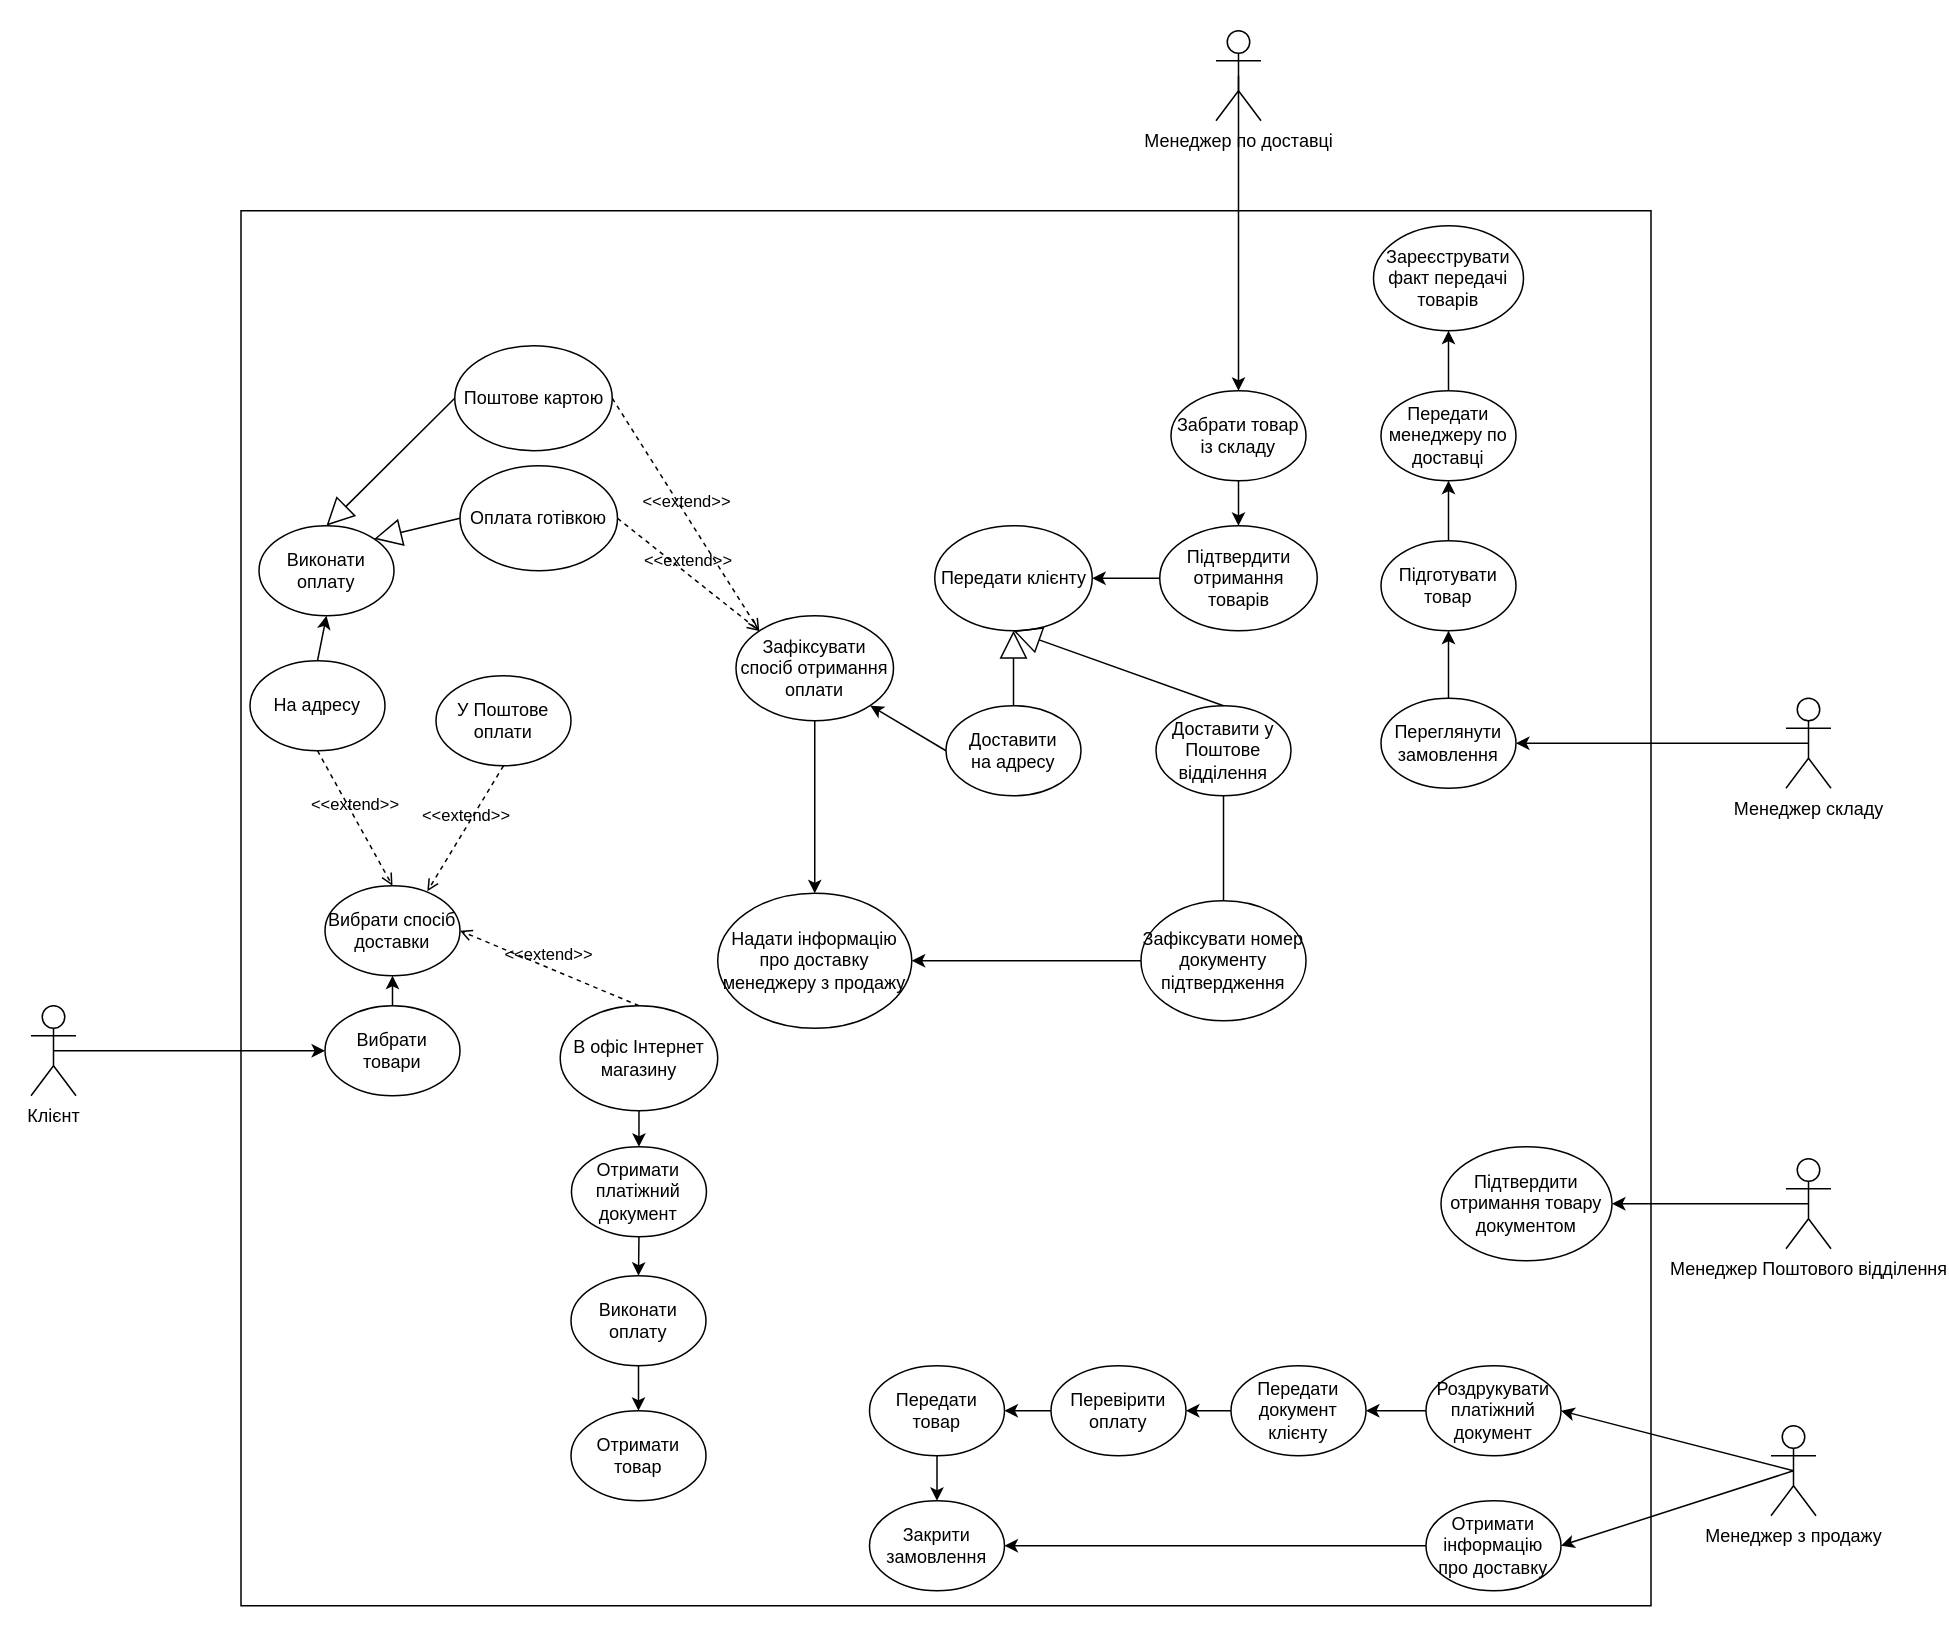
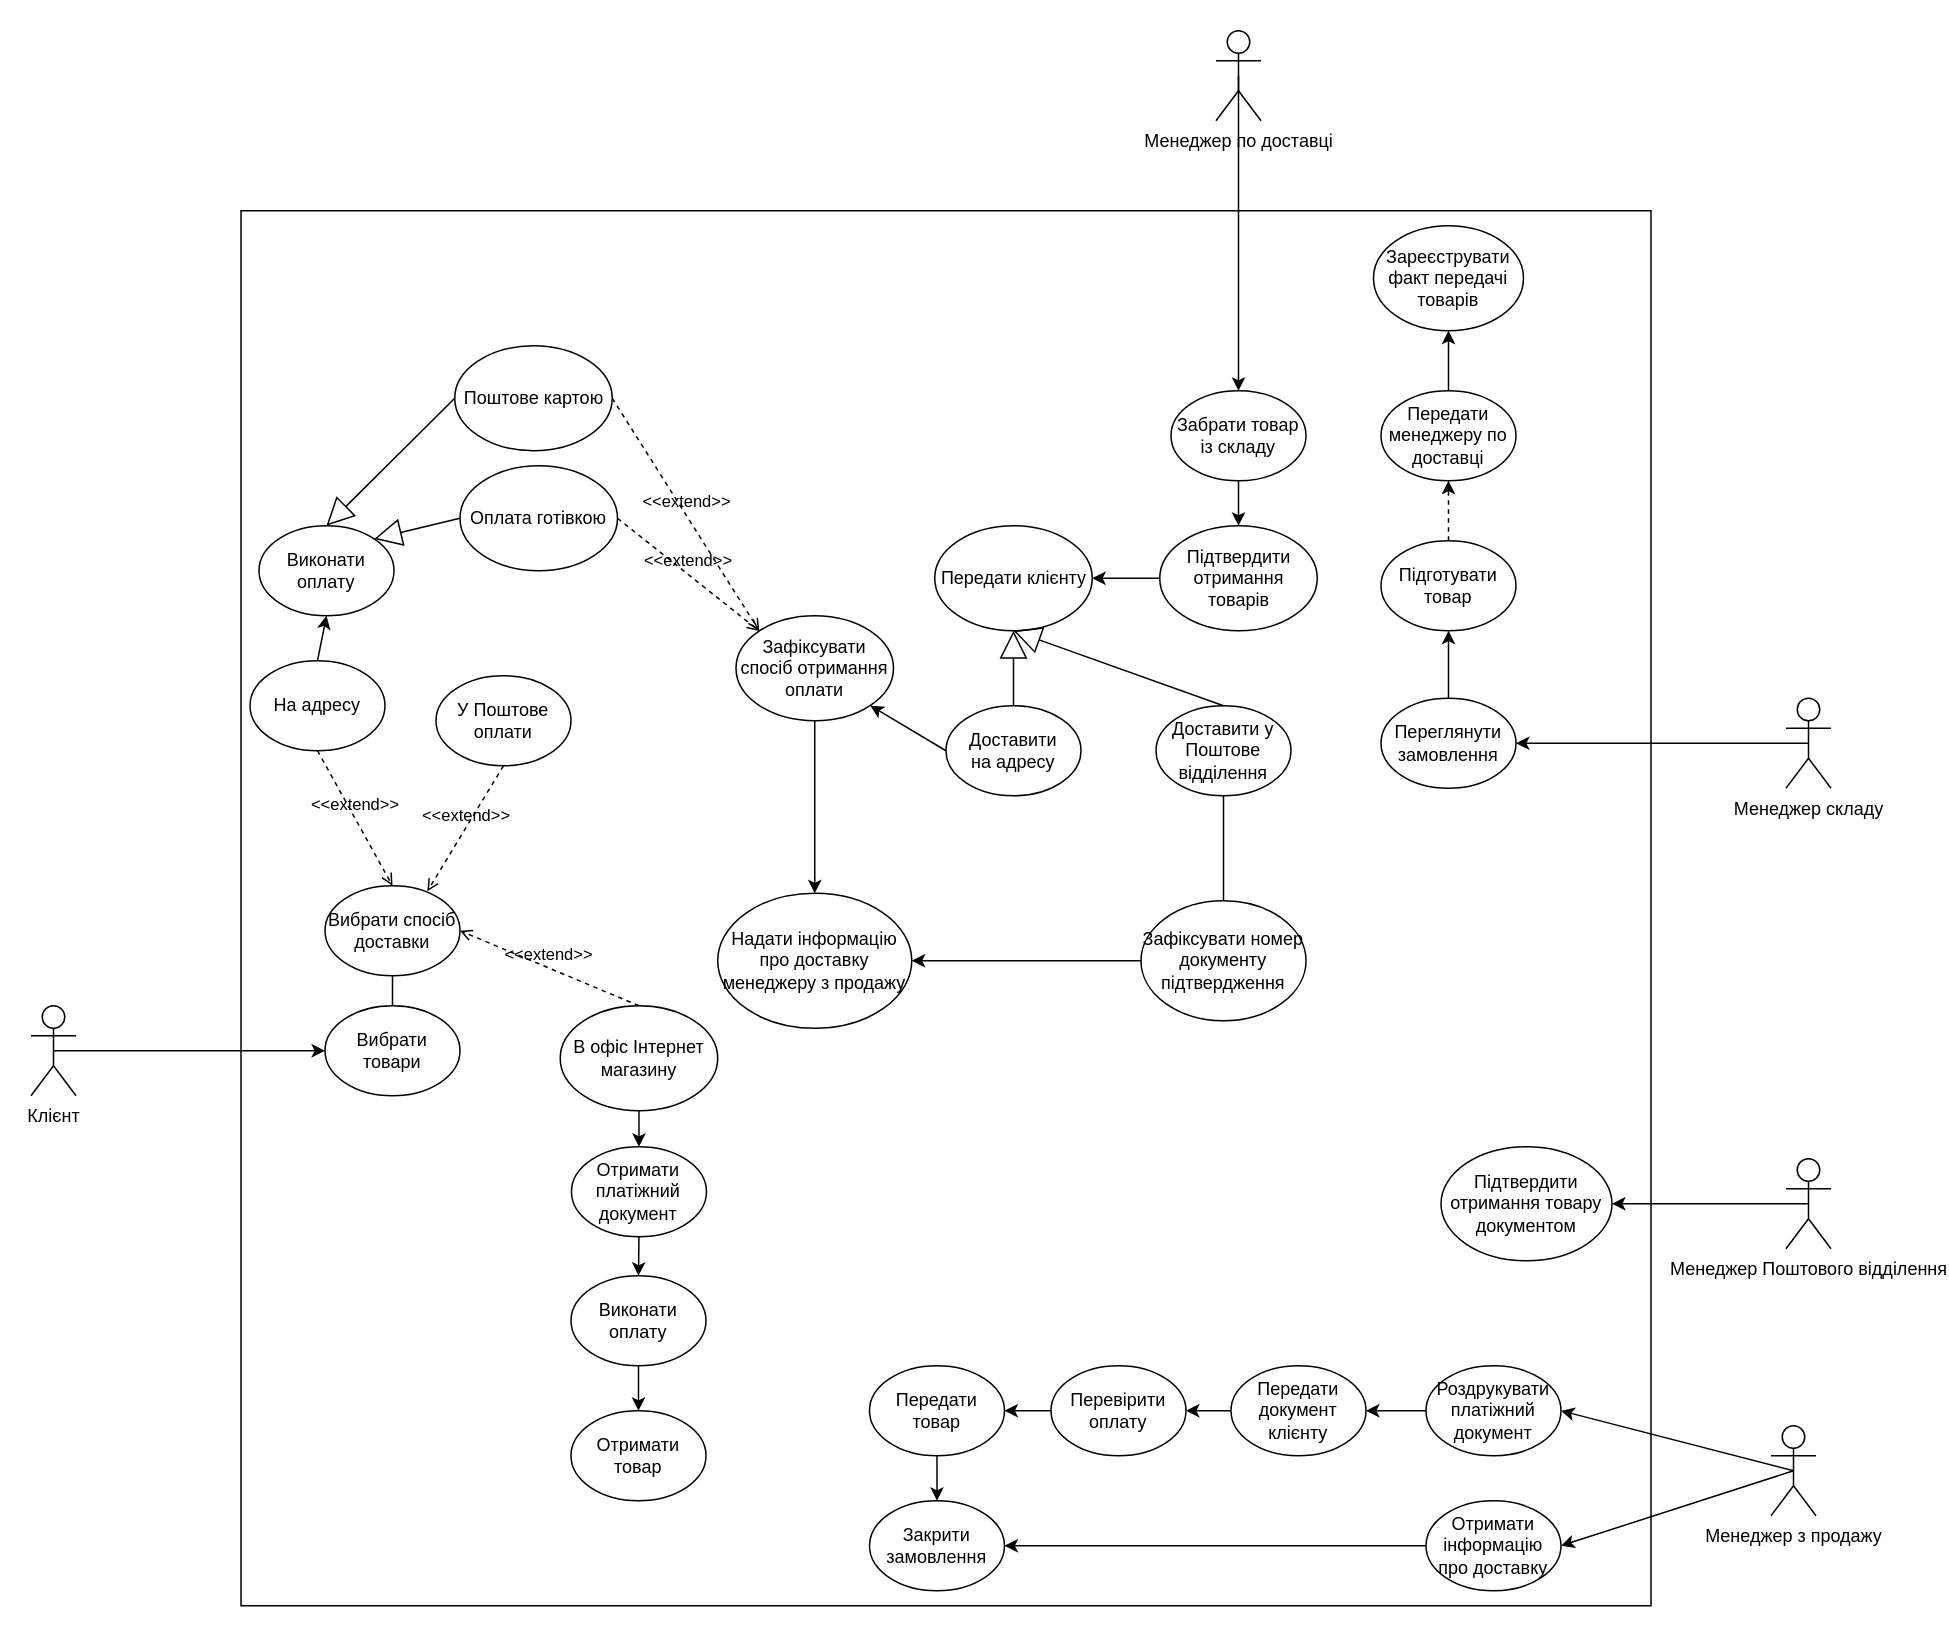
- <mxCell id="15" style="edgeStyle=orthogonalEdgeStyle;rounded=0;orthogonalLoop=1;jettySize=auto;html=1;exitX=0.5;exitY=0;exitDx=0;exitDy=0;entryX=0.5;entryY=1;entryDx=0;entryDy=0;" parent="1" source="16" target="18" edge="1"><mxGeometry relative="1" as="geometry" /></mxCell>
+ <mxCell id="15" style="edgeStyle=orthogonalEdgeStyle;rounded=0;orthogonalLoop=1;jettySize=auto;html=1;exitX=0.5;exitY=0;exitDx=0;exitDy=0;entryX=0.5;entryY=1;entryDx=0;entryDy=0;dashed=1;" parent="1" source="16" target="18" edge="1"><mxGeometry relative="1" as="geometry" /></mxCell>
- <mxCell id="11" style="edgeStyle=orthogonalEdgeStyle;rounded=0;orthogonalLoop=1;jettySize=auto;html=1;exitX=0.5;exitY=0;exitDx=0;exitDy=0;entryX=0.5;entryY=1;entryDx=0;entryDy=0;" parent="1" source="12" target="24" edge="1"><mxGeometry relative="1" as="geometry" /></mxCell>
+ <mxCell id="11" style="edgeStyle=orthogonalEdgeStyle;rounded=0;orthogonalLoop=1;jettySize=auto;html=1;exitX=0.5;exitY=0;exitDx=0;exitDy=0;entryX=0.5;entryY=1;entryDx=0;entryDy=0;endArrow=none;" parent="1" source="12" target="24" edge="1"><mxGeometry relative="1" as="geometry" /></mxCell>
